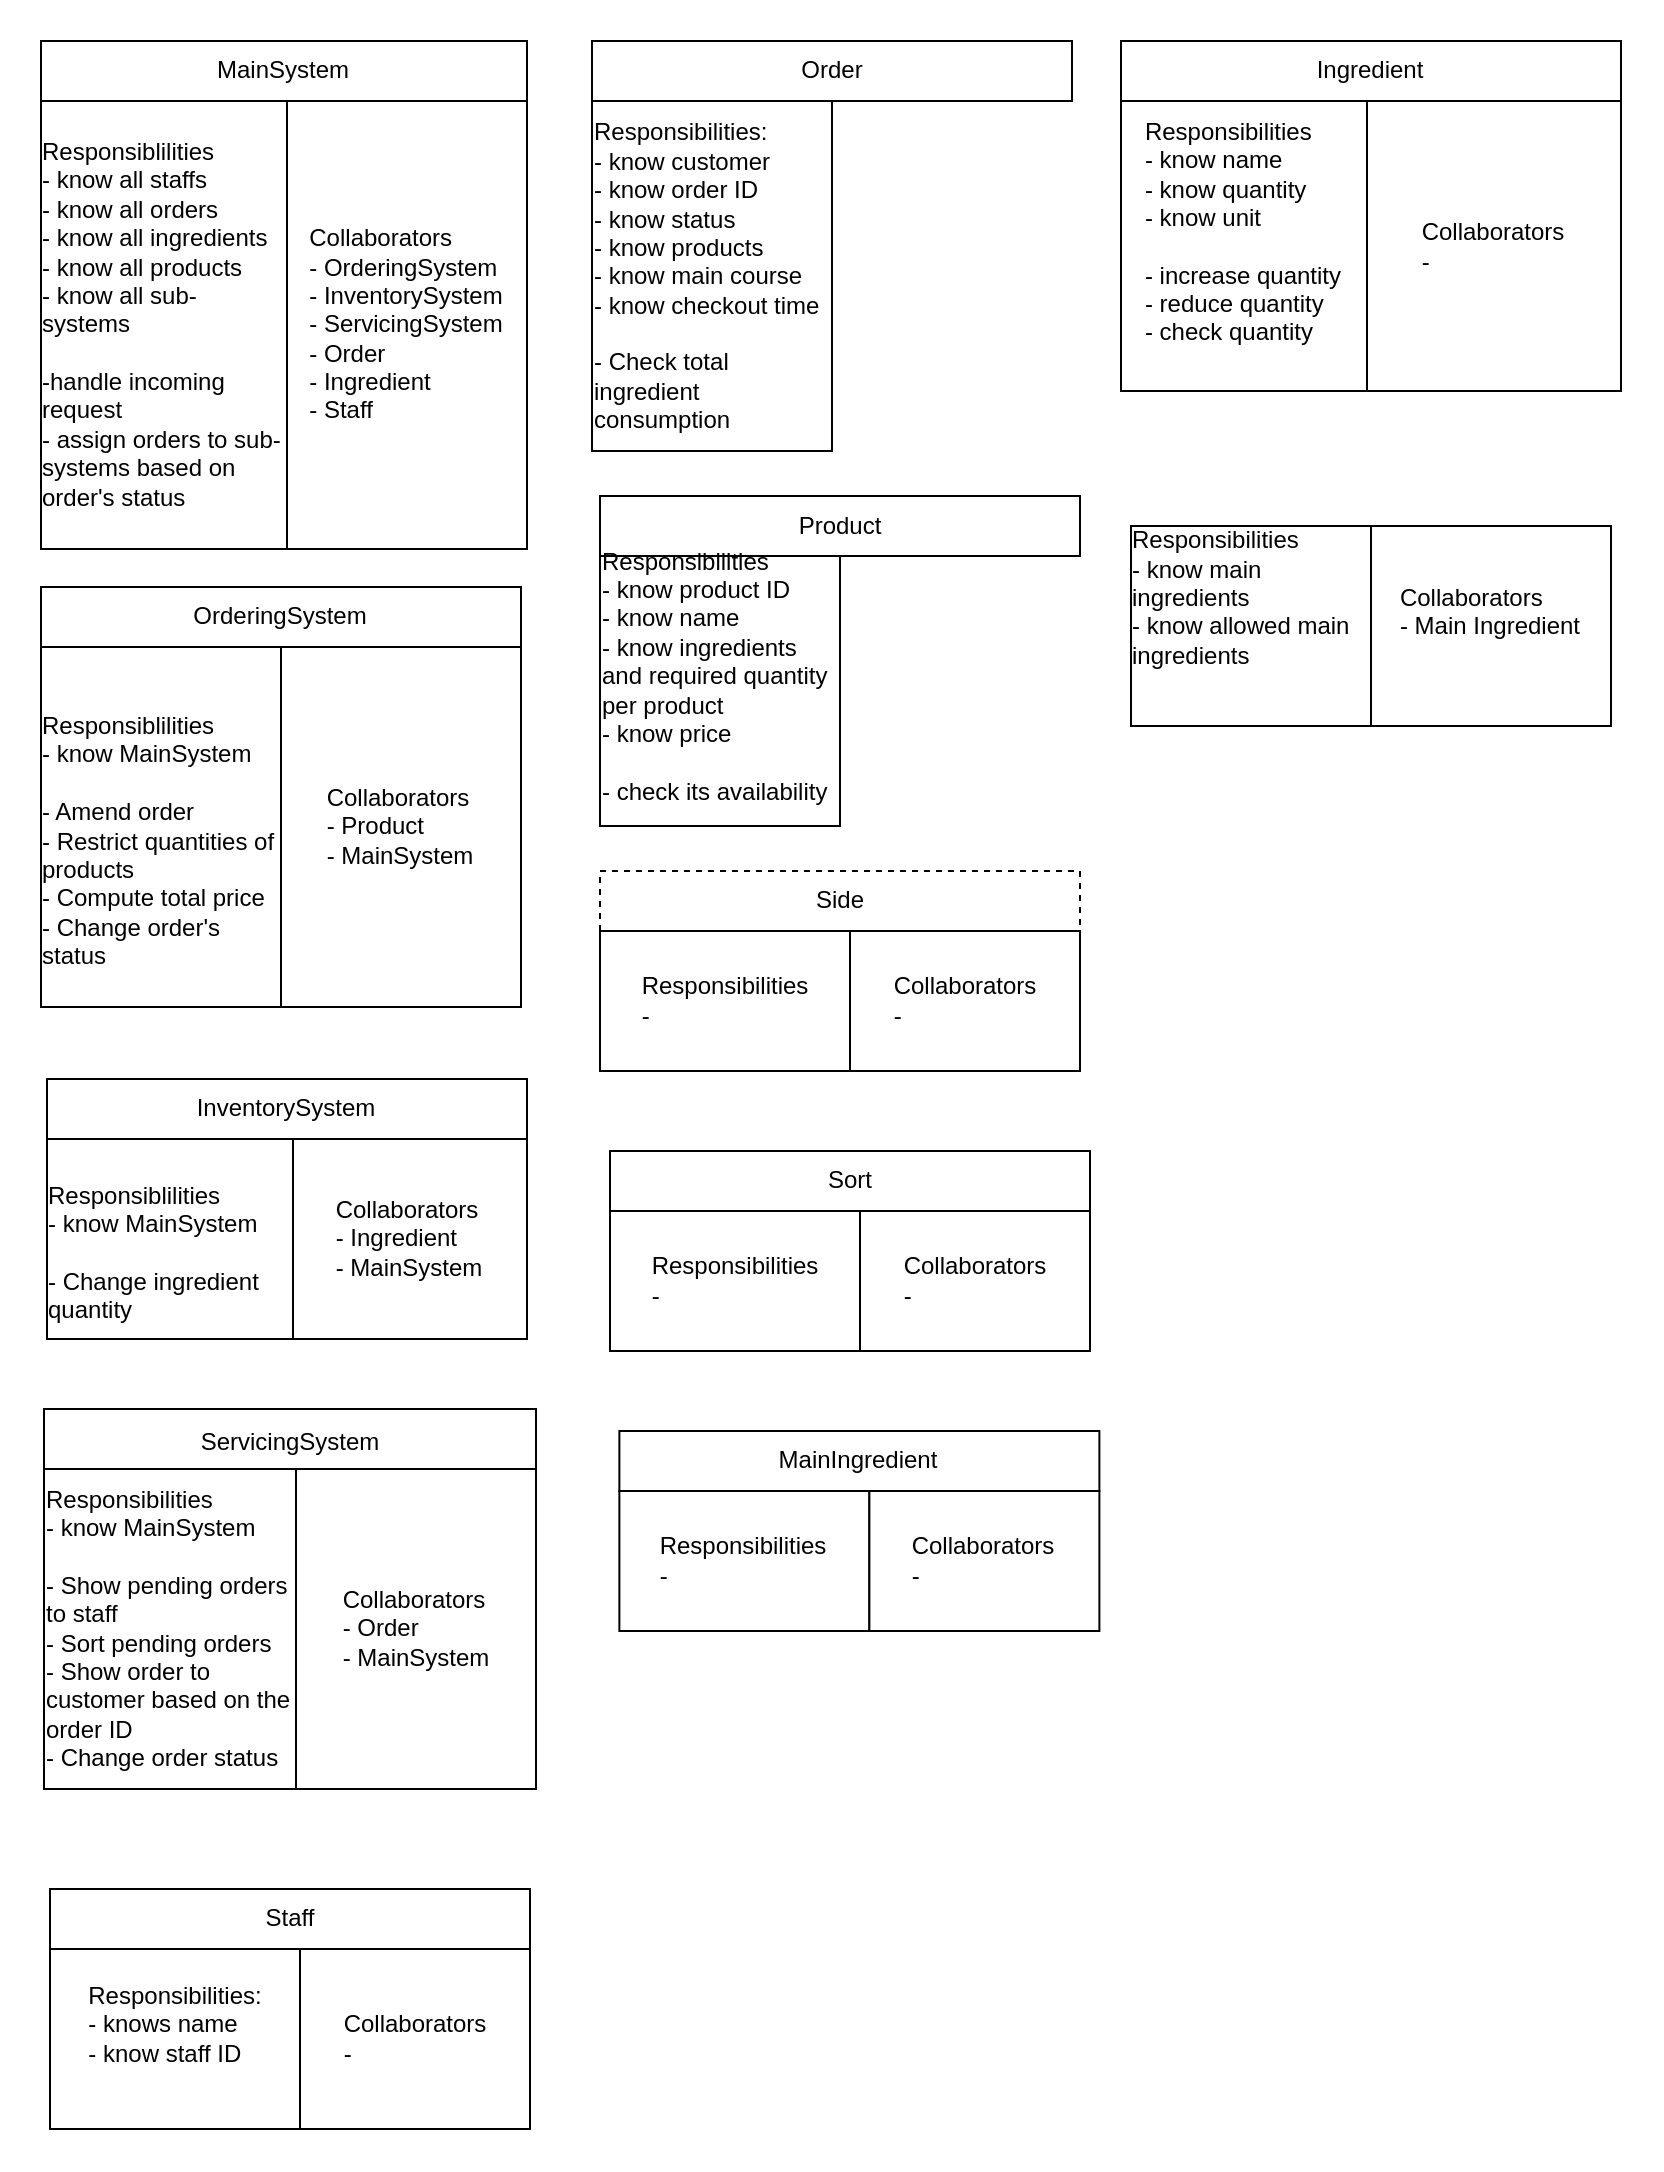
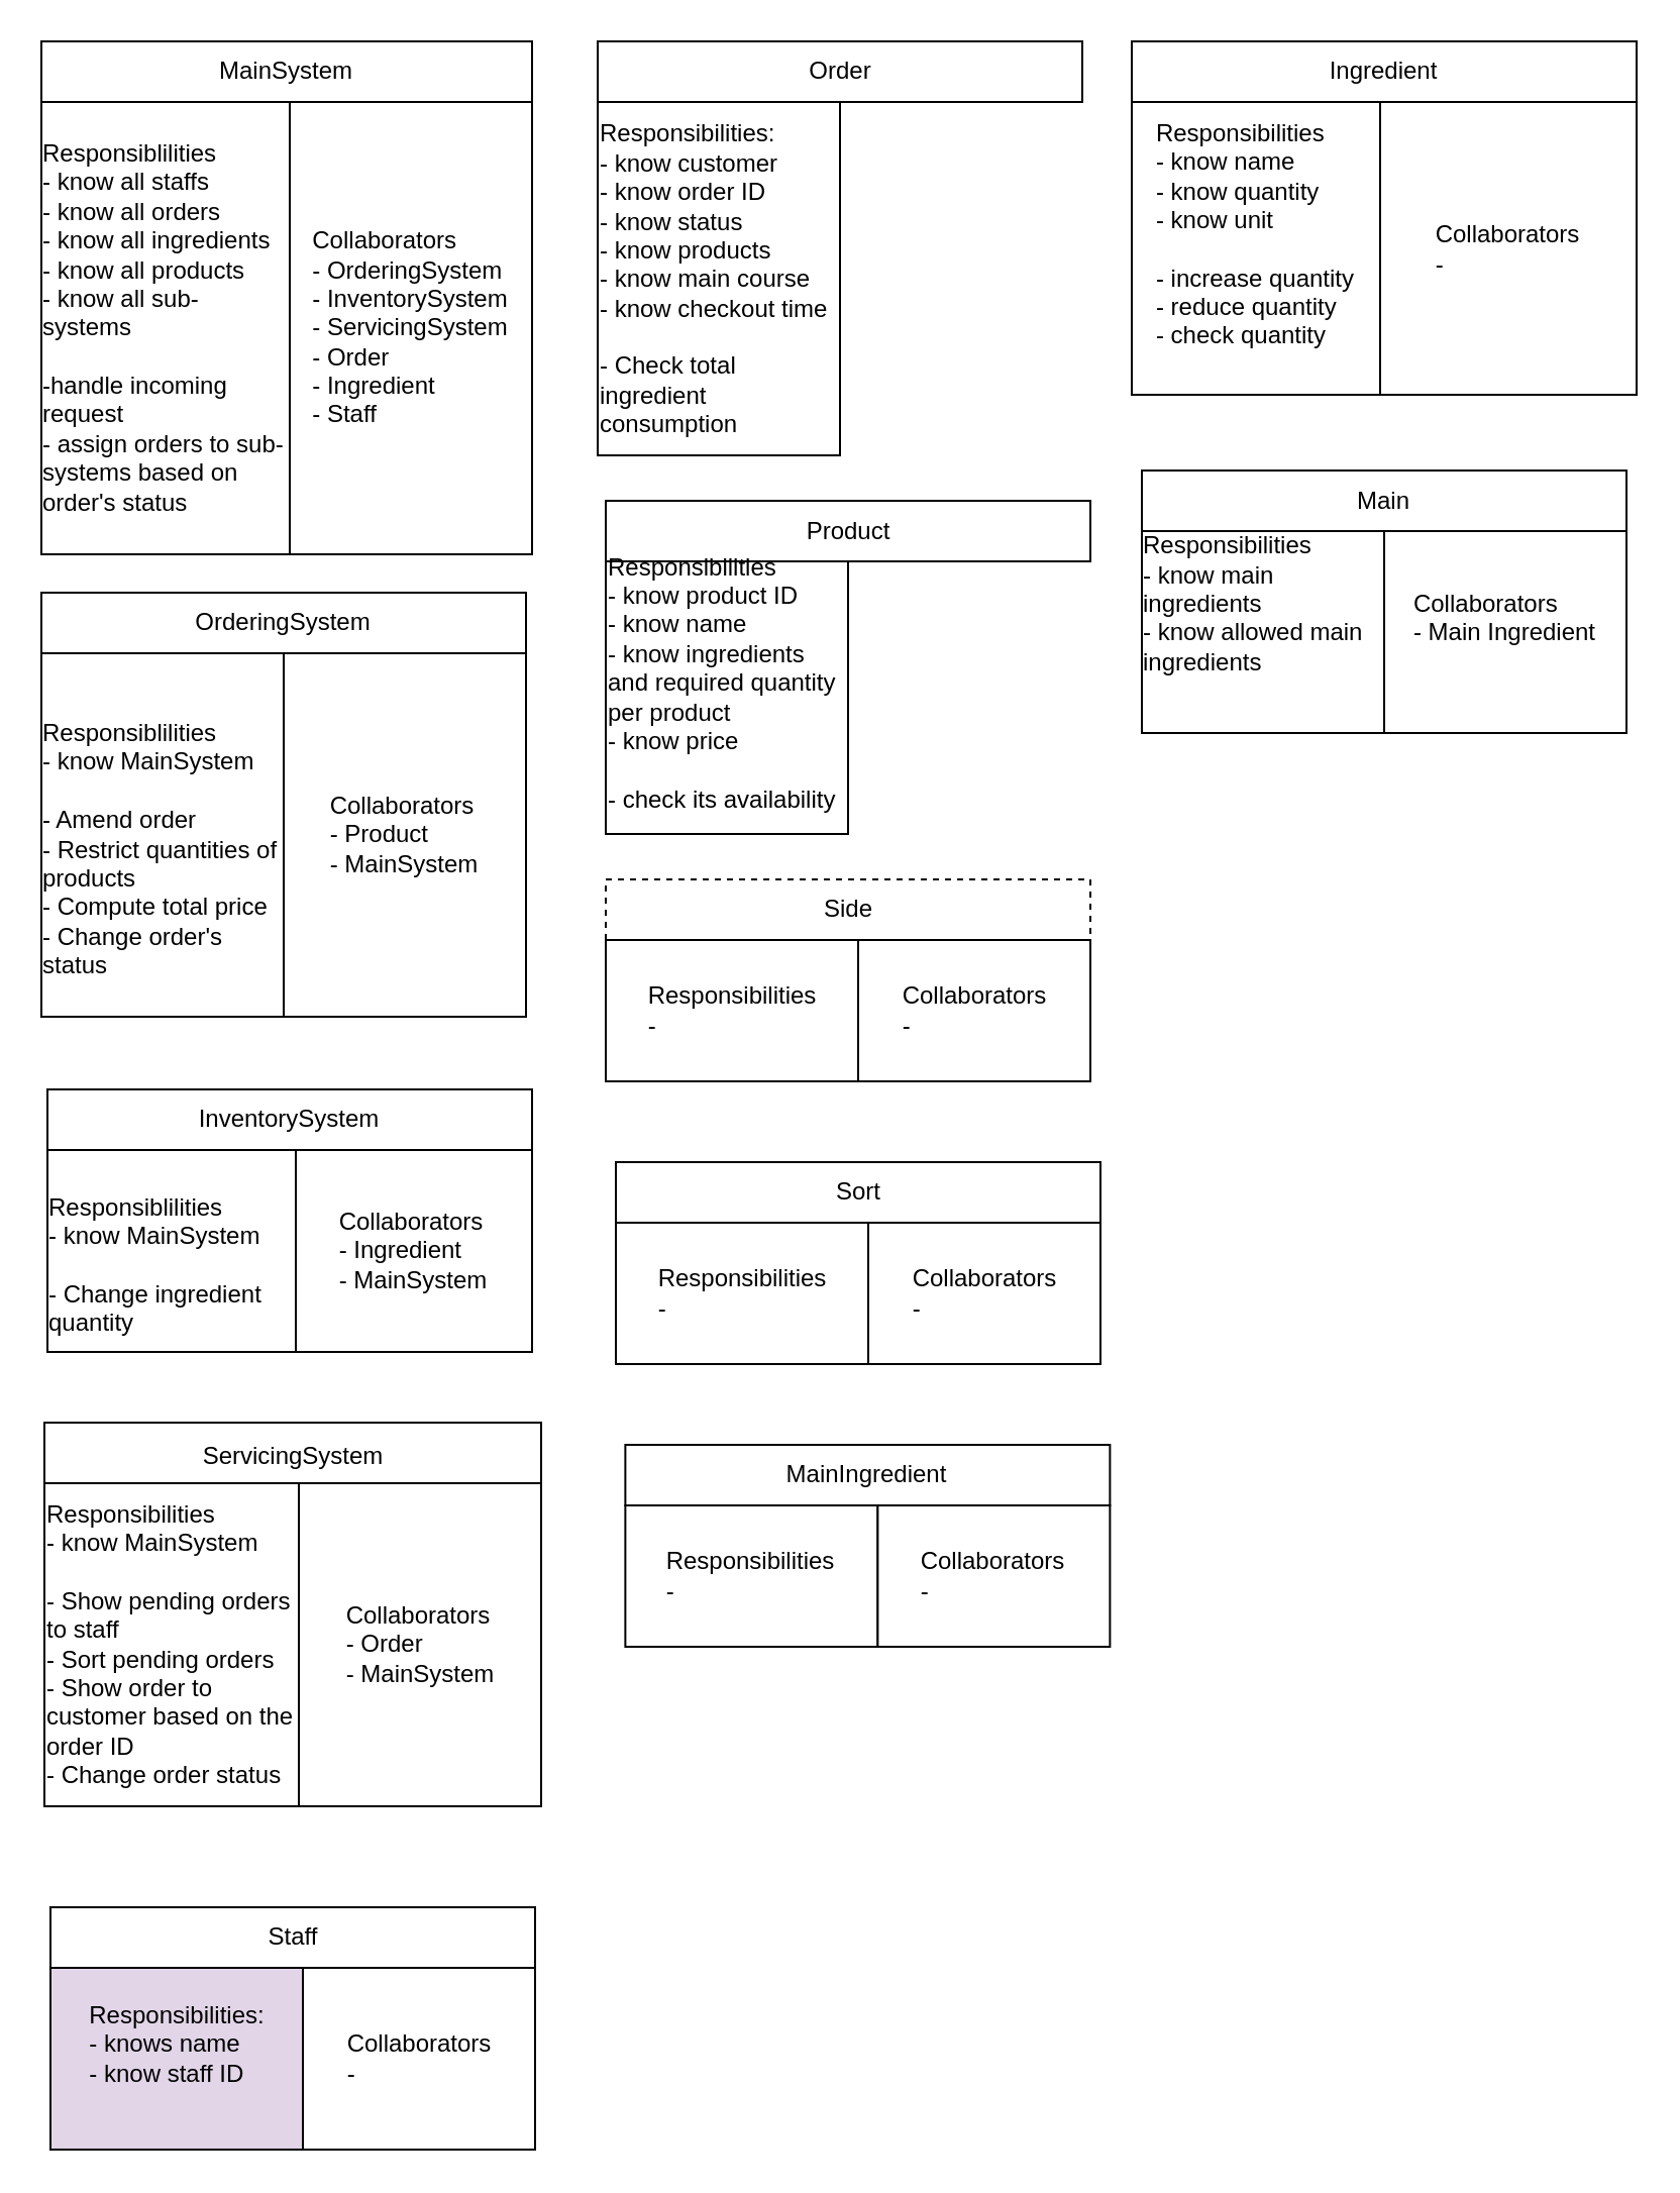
+ <mxCell id="21" value="Main" style="rounded=0;whiteSpace=wrap;html=1;" parent="1" vertex="1"><mxGeometry x="565" y="232.5" width="240" height="30" as="geometry" /></mxCell>
- <mxCell id="28" value="&lt;div style=&quot;text-align: left&quot;&gt;&lt;span&gt;Responsibilities:&lt;/span&gt;&lt;/div&gt;&lt;div style=&quot;text-align: left&quot;&gt;&lt;span&gt;- knows name&lt;/span&gt;&lt;/div&gt;&lt;div style=&quot;text-align: left&quot;&gt;- know staff ID&lt;/div&gt;&lt;div style=&quot;text-align: left&quot;&gt;&lt;br&gt;&lt;/div&gt;" style="rounded=0;whiteSpace=wrap;html=1;" vertex="1" parent="1"><mxGeometry x="24.5" y="974" width="125" height="90" as="geometry" /></mxCell>
+ <mxCell id="28" value="&lt;div style=&quot;text-align: left&quot;&gt;&lt;span&gt;Responsibilities:&lt;/span&gt;&lt;/div&gt;&lt;div style=&quot;text-align: left&quot;&gt;&lt;span&gt;- knows name&lt;/span&gt;&lt;/div&gt;&lt;div style=&quot;text-align: left&quot;&gt;- know staff ID&lt;/div&gt;&lt;div style=&quot;text-align: left&quot;&gt;&lt;br&gt;&lt;/div&gt;" style="rounded=0;whiteSpace=wrap;html=1;fillColor=#e1d5e7;" vertex="1" parent="1"><mxGeometry x="24.5" y="974" width="125" height="90" as="geometry" /></mxCell>
